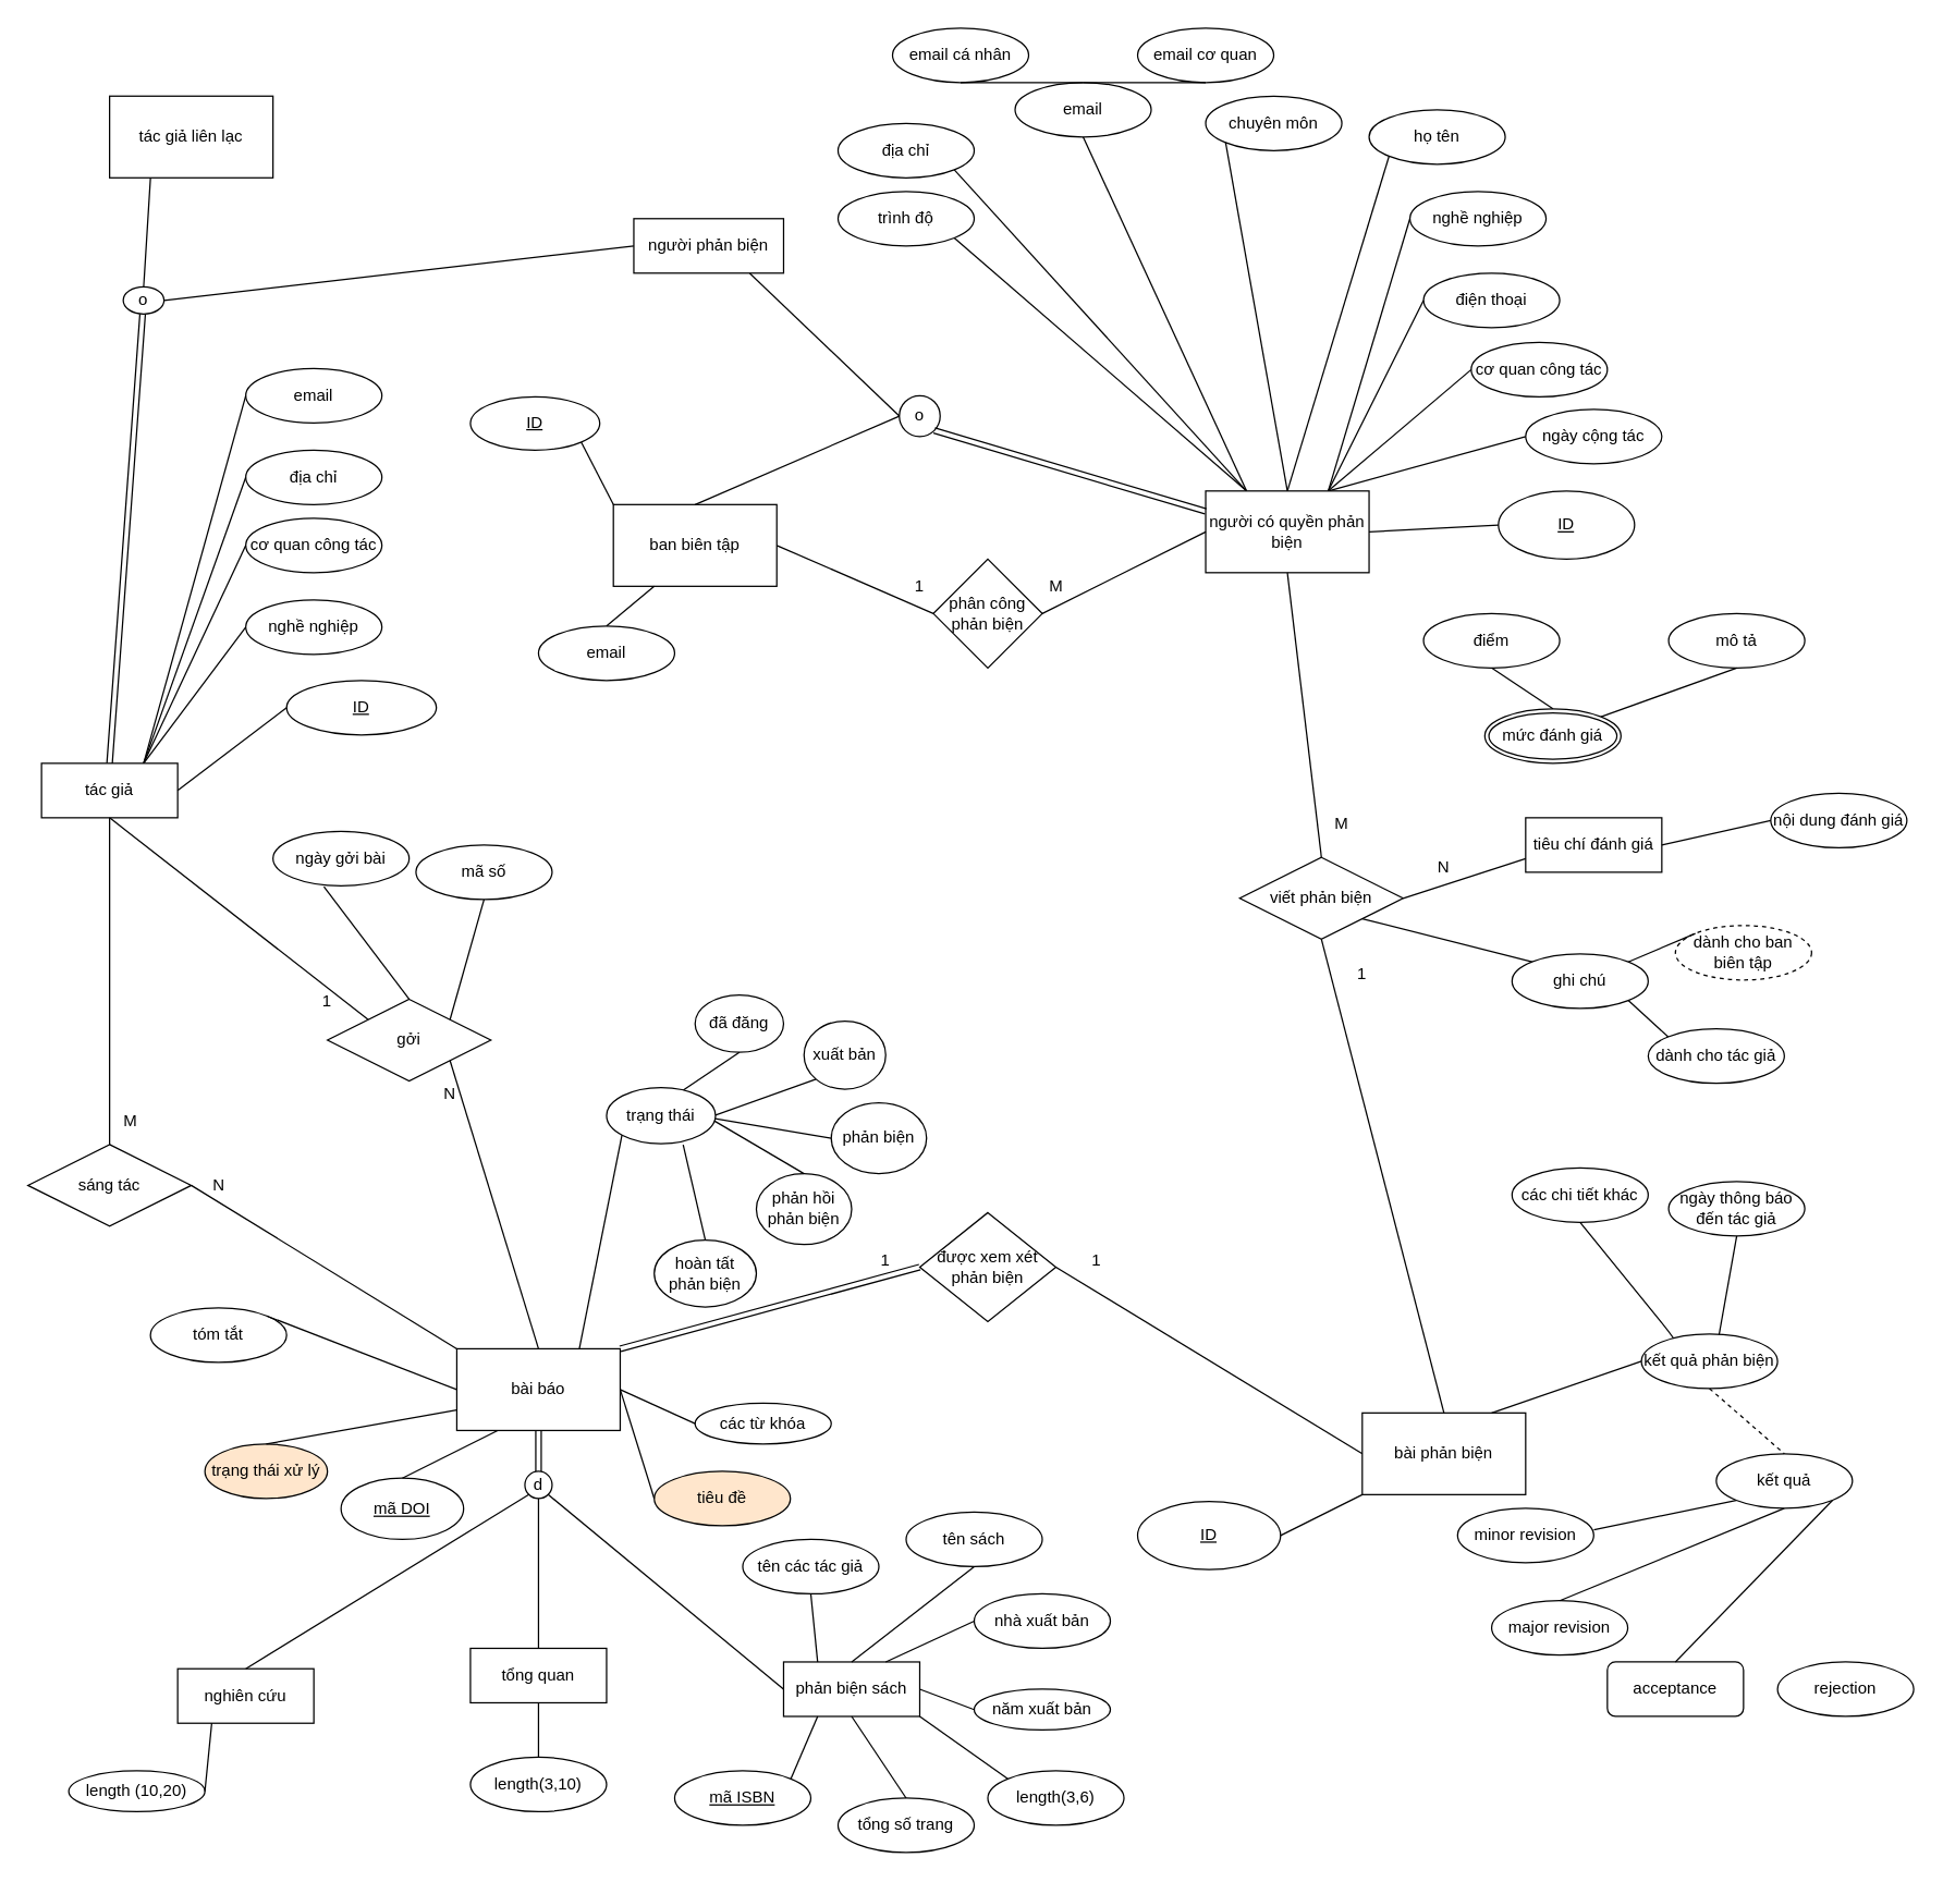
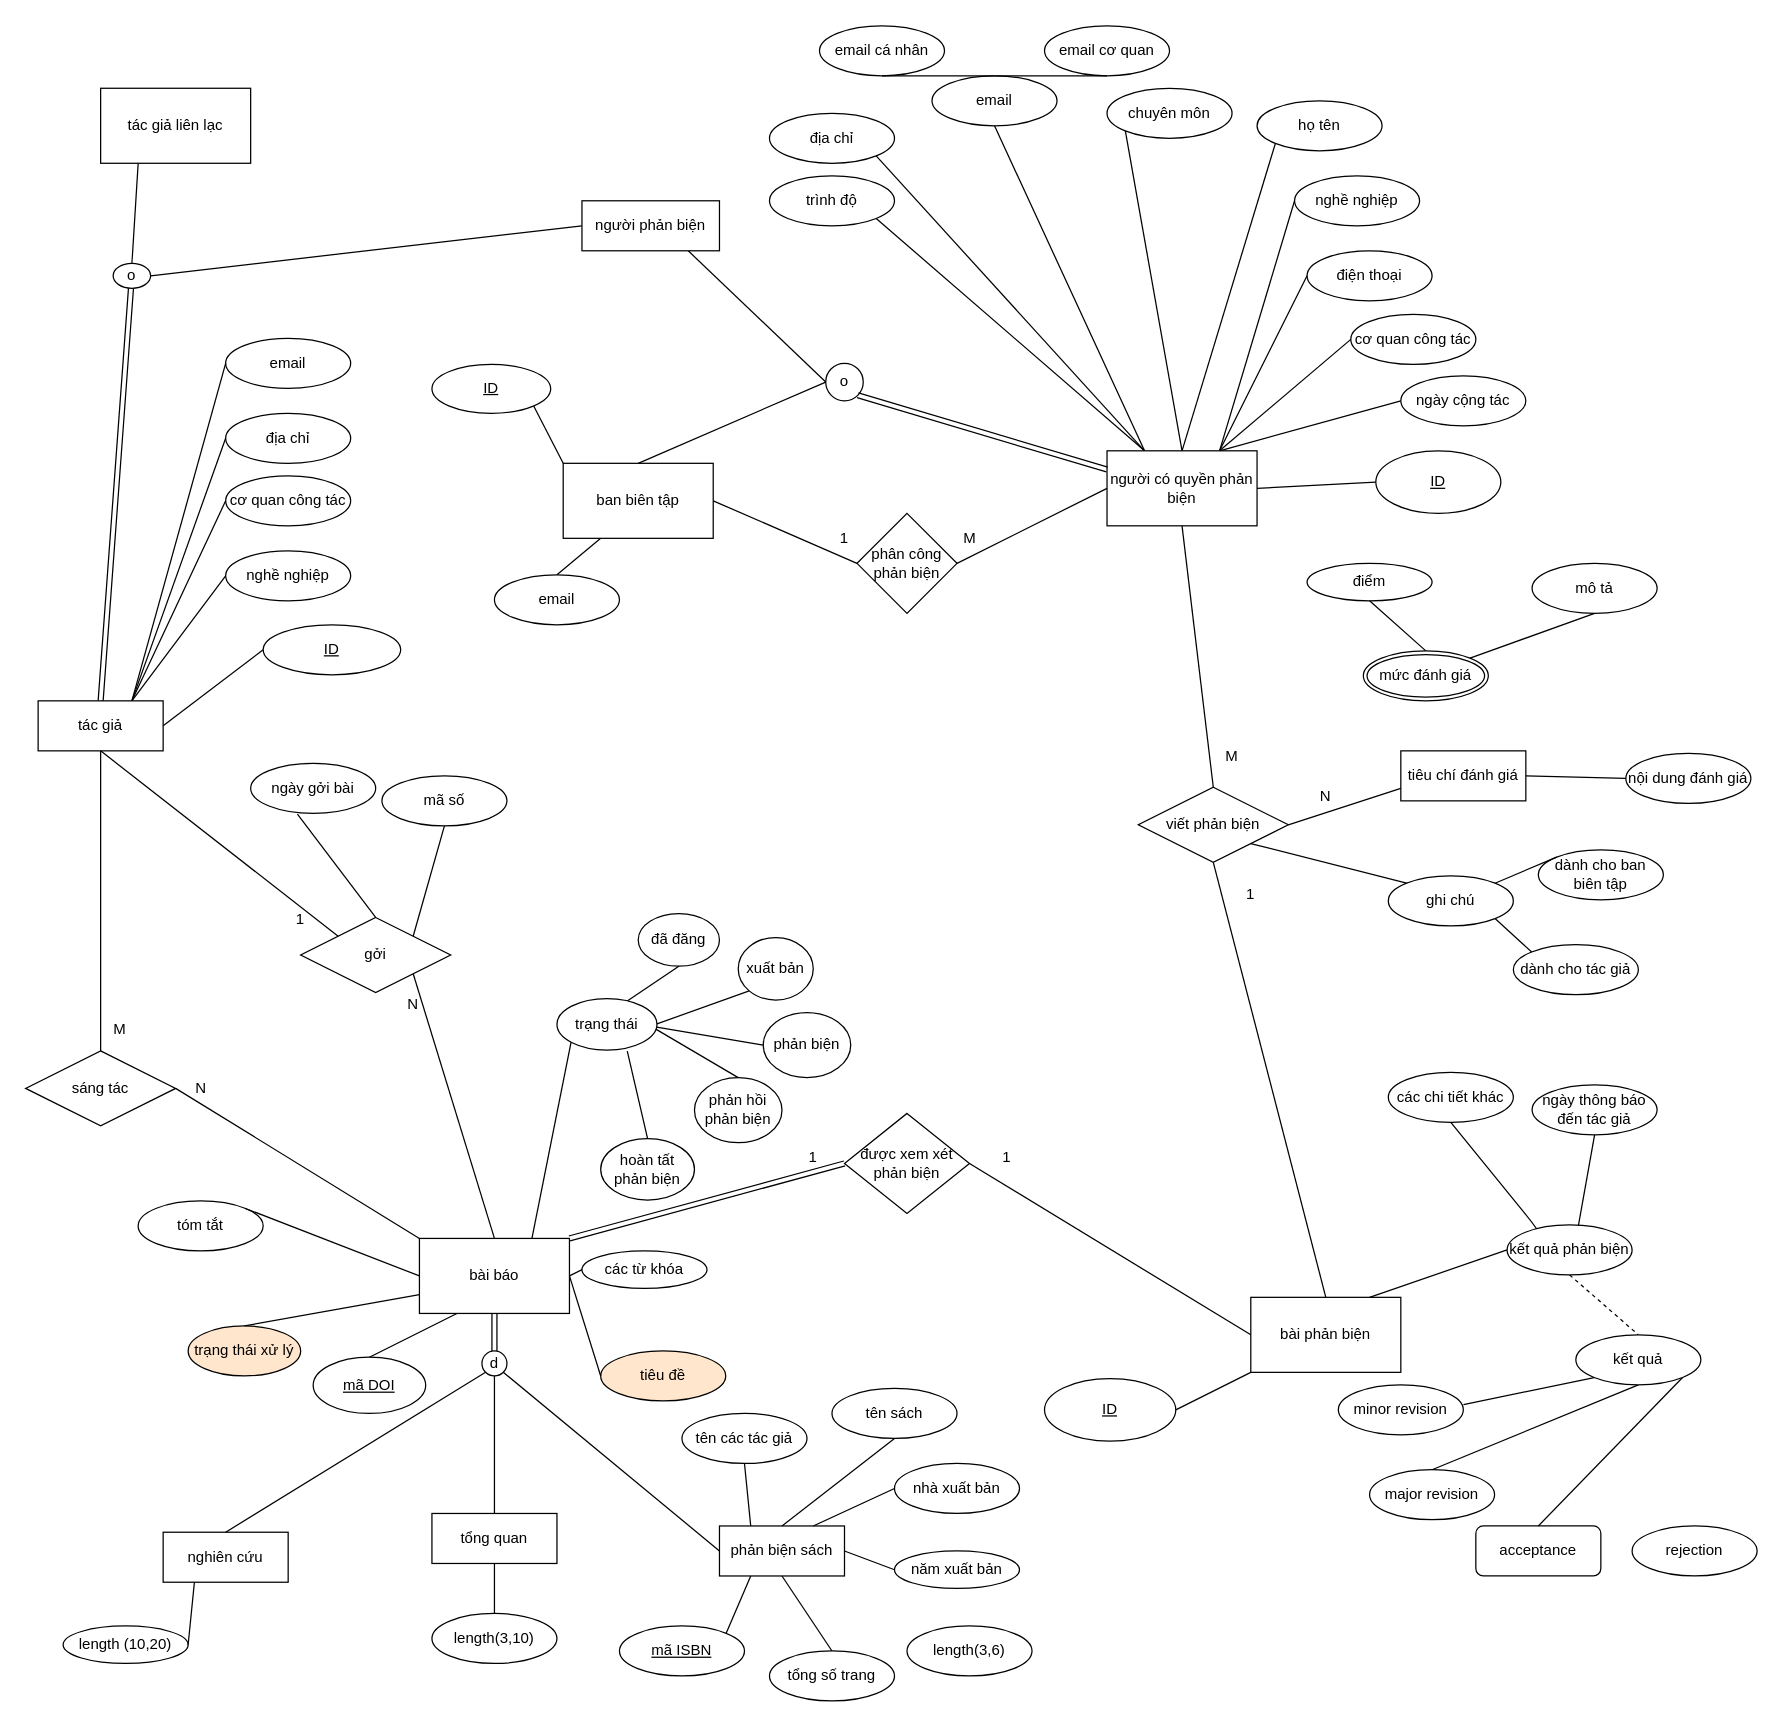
- <mxCell id="76" value="điểm" style="ellipse;whiteSpace=wrap;html=1;align=center;" parent="1" vertex="1"><mxGeometry x="1045" y="450" width="100" height="40" as="geometry" /></mxCell>
+ <mxCell id="76" value="điểm" style="ellipse;whiteSpace=wrap;html=1;align=center;" parent="1" vertex="1"><mxGeometry x="1045" y="450" width="100" height="30" as="geometry" /></mxCell>
- <mxCell id="73" value="nội dung đánh giá" style="ellipse;whiteSpace=wrap;html=1;align=center;" parent="1" vertex="1"><mxGeometry x="1300" y="582.07" width="100" height="40" as="geometry" /></mxCell>
+ <mxCell id="73" value="nội dung đánh giá" style="ellipse;whiteSpace=wrap;html=1;align=center;" parent="1" vertex="1"><mxGeometry x="1300" y="602.07" width="100" height="40" as="geometry" /></mxCell>
- <mxCell id="86" value="dành cho ban biên tập" style="ellipse;whiteSpace=wrap;html=1;align=center;dashed=1;" parent="1" vertex="1"><mxGeometry x="1230" y="679.14" width="100" height="40" as="geometry" /></mxCell>
+ <mxCell id="86" value="dành cho ban biên tập" style="ellipse;whiteSpace=wrap;html=1;align=center;" parent="1" vertex="1"><mxGeometry x="1230" y="679.14" width="100" height="40" as="geometry" /></mxCell>
- <mxCell id="9" value="các từ khóa" style="ellipse;whiteSpace=wrap;html=1;align=center;" parent="1" vertex="1"><mxGeometry x="510" y="1030" width="100" height="30" as="geometry" /></mxCell>
+ <mxCell id="9" value="các từ khóa" style="ellipse;whiteSpace=wrap;html=1;align=center;" parent="1" vertex="1"><mxGeometry x="465" y="1000" width="100" height="30" as="geometry" /></mxCell>
- <mxCell id="66" value="" style="endArrow=none;html=1;entryX=1;entryY=1;entryDx=0;entryDy=0;exitX=0;exitY=0;exitDx=0;exitDy=0;" parent="1" source="14" target="11" edge="1"><mxGeometry width="50" height="50" relative="1" as="geometry"><mxPoint x="305" y="1200" as="sourcePoint" /><mxPoint x="355" y="1150" as="targetPoint" /></mxGeometry></mxCell>
